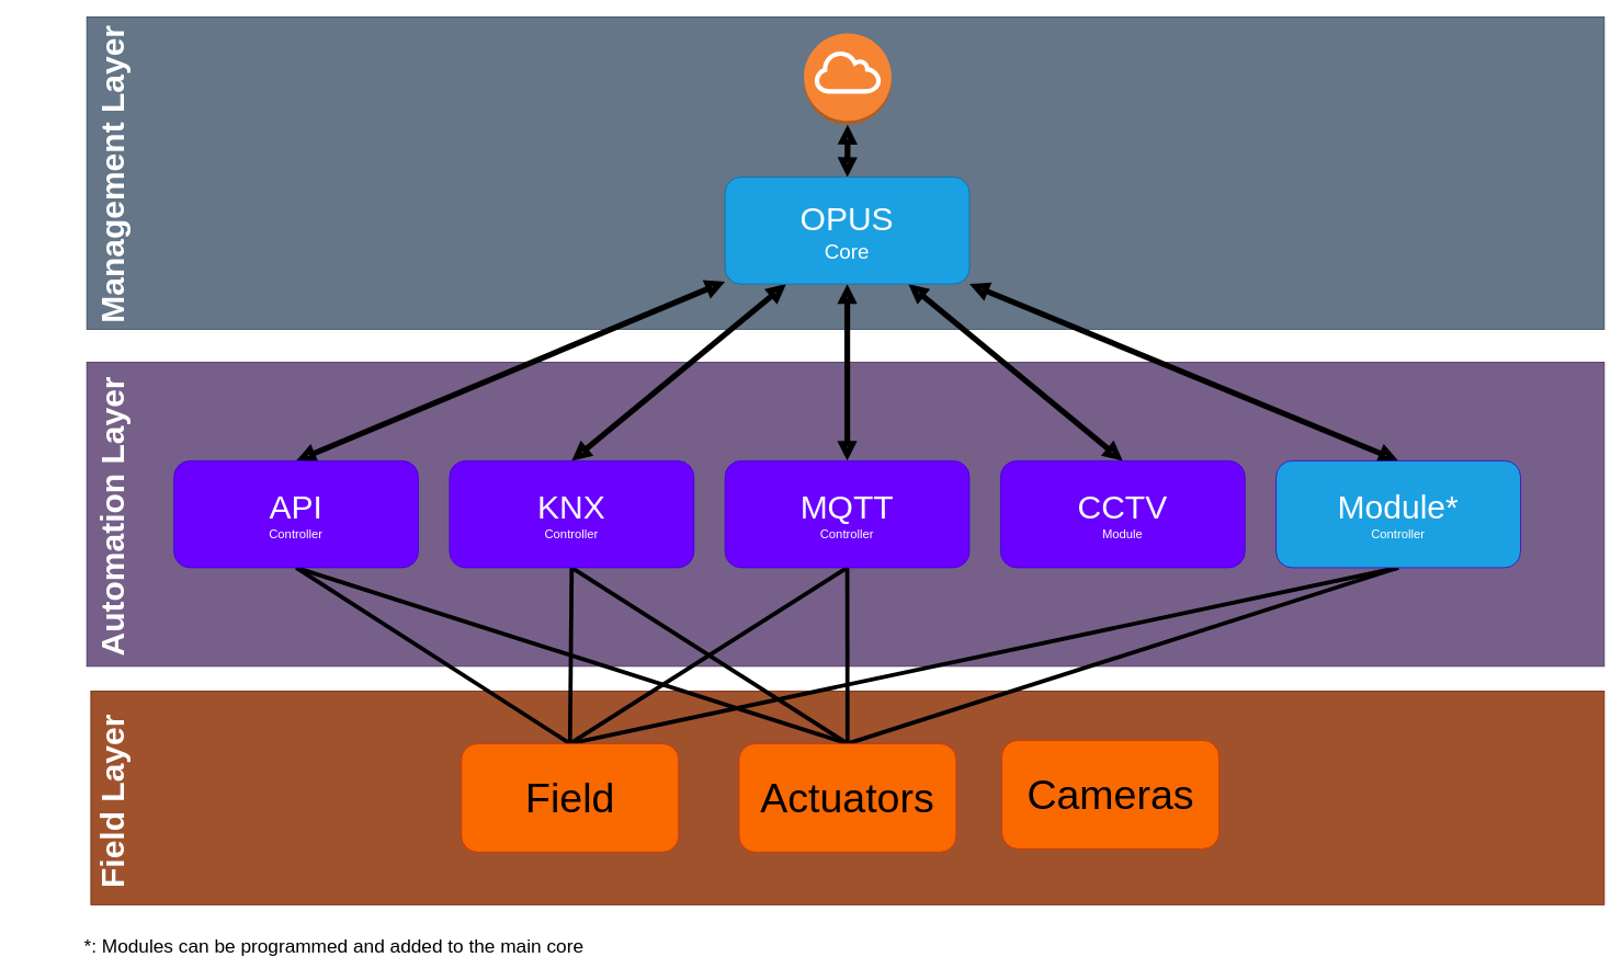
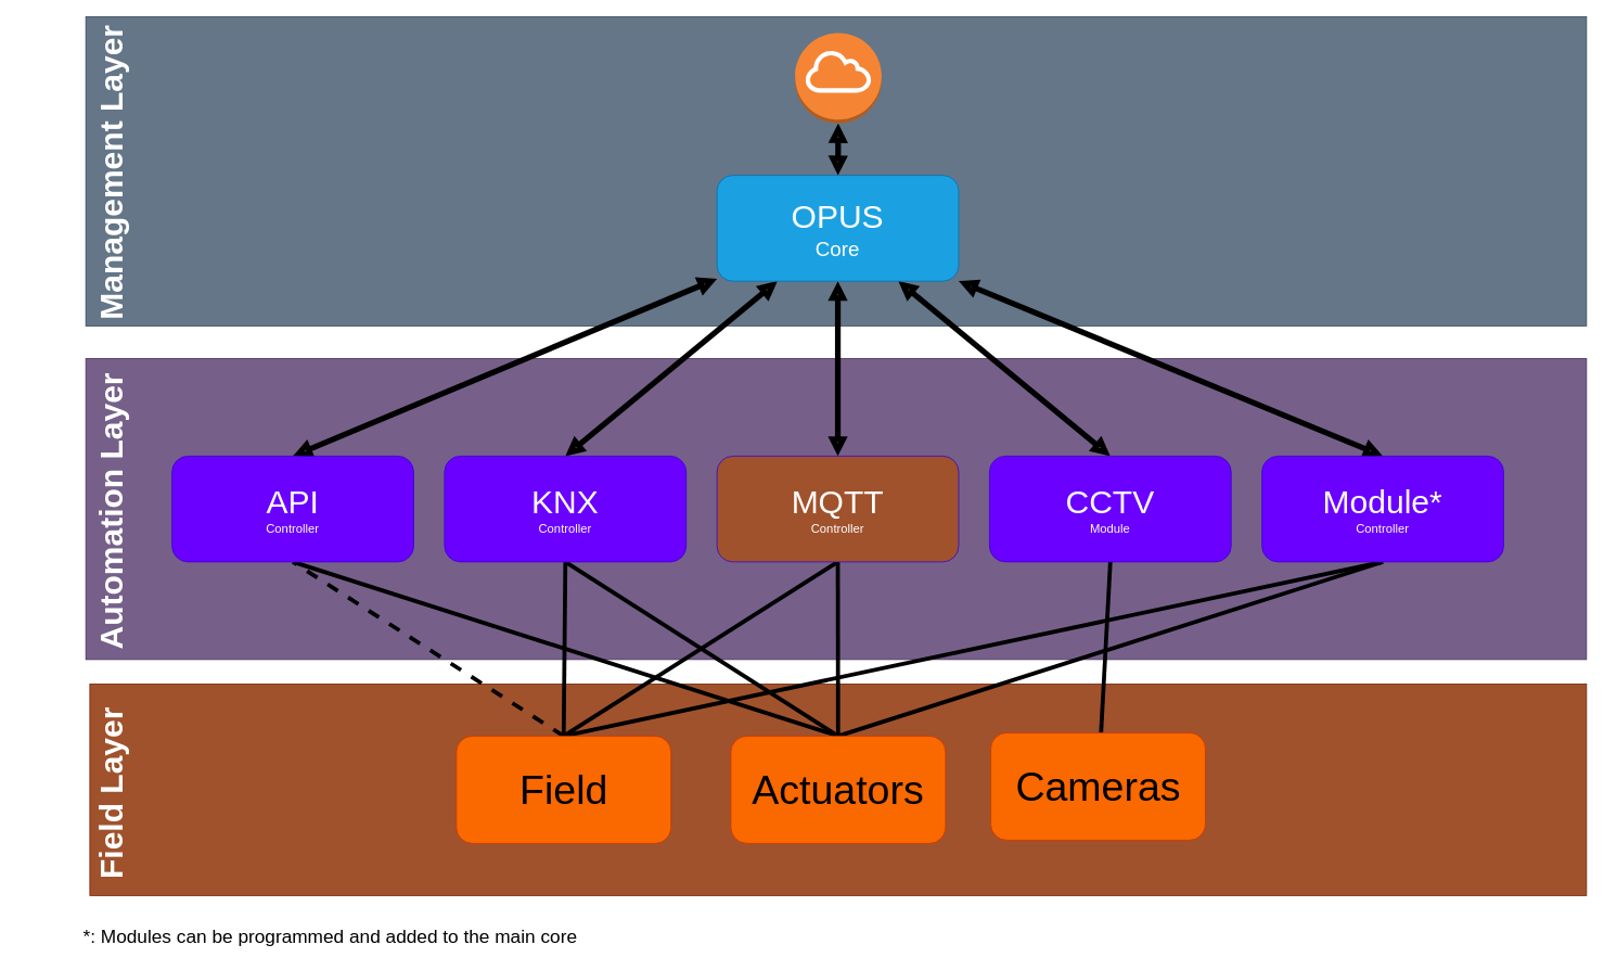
- <mxCell id="27" value="&lt;span style=&quot;font-size: 40px;&quot;&gt;MQTT&lt;br&gt;&lt;/span&gt;&lt;font style=&quot;font-size: 15px;&quot;&gt;Controller&lt;/font&gt;" style="rounded=1;whiteSpace=wrap;html=1;fillColor=#6a00ff;strokeColor=#3700CC;fontColor=#ffffff;" vertex="1" parent="1"><mxGeometry x="881" y="560" width="297.15" height="130" as="geometry" /></mxCell>
+ <mxCell id="27" value="&lt;span style=&quot;font-size: 40px;&quot;&gt;MQTT&lt;br&gt;&lt;/span&gt;&lt;font style=&quot;font-size: 15px;&quot;&gt;Controller&lt;/font&gt;" style="rounded=1;whiteSpace=wrap;html=1;fillColor=#a0522d;strokeColor=#3700CC;fontColor=#ffffff;" vertex="1" parent="1"><mxGeometry x="881" y="560" width="297.15" height="130" as="geometry" /></mxCell>
- <mxCell id="31" value="&lt;span style=&quot;font-size: 40px;&quot;&gt;Module*&lt;br&gt;&lt;/span&gt;&lt;font style=&quot;font-size: 15px;&quot;&gt;Controller&lt;/font&gt;" style="rounded=1;whiteSpace=wrap;html=1;fillColor=#1ba1e2;strokeColor=#3700CC;fontColor=#ffffff;" vertex="1" parent="1"><mxGeometry x="1551" y="560" width="297.15" height="130" as="geometry" /></mxCell>
+ <mxCell id="31" value="&lt;span style=&quot;font-size: 40px;&quot;&gt;Module*&lt;br&gt;&lt;/span&gt;&lt;font style=&quot;font-size: 15px;&quot;&gt;Controller&lt;/font&gt;" style="rounded=1;whiteSpace=wrap;html=1;fillColor=#6a00ff;strokeColor=#3700CC;fontColor=#ffffff;" vertex="1" parent="1"><mxGeometry x="1551" y="560" width="297.15" height="130" as="geometry" /></mxCell>
+ <mxCell id="20" style="edgeStyle=none;html=1;entryX=0.5;entryY=1;entryDx=0;entryDy=0;strokeWidth=5;fontSize=15;endArrow=none;endFill=0;" edge="1" parent="1" source="21" target="29"><mxGeometry relative="1" as="geometry" /></mxCell>
- <mxCell id="8" style="edgeStyle=none;html=1;entryX=0.5;entryY=1;entryDx=0;entryDy=0;fontSize=15;strokeWidth=5;endArrow=none;endFill=0;exitX=0.5;exitY=0;exitDx=0;exitDy=0;" edge="1" parent="1" source="12" target="25"><mxGeometry relative="1" as="geometry" /></mxCell>
+ <mxCell id="8" style="edgeStyle=none;html=1;entryX=0.5;entryY=1;entryDx=0;entryDy=0;fontSize=15;strokeWidth=5;endArrow=none;endFill=0;exitX=0.5;exitY=0;exitDx=0;exitDy=0;dashed=1;" edge="1" parent="1" source="12" target="25"><mxGeometry relative="1" as="geometry" /></mxCell>
